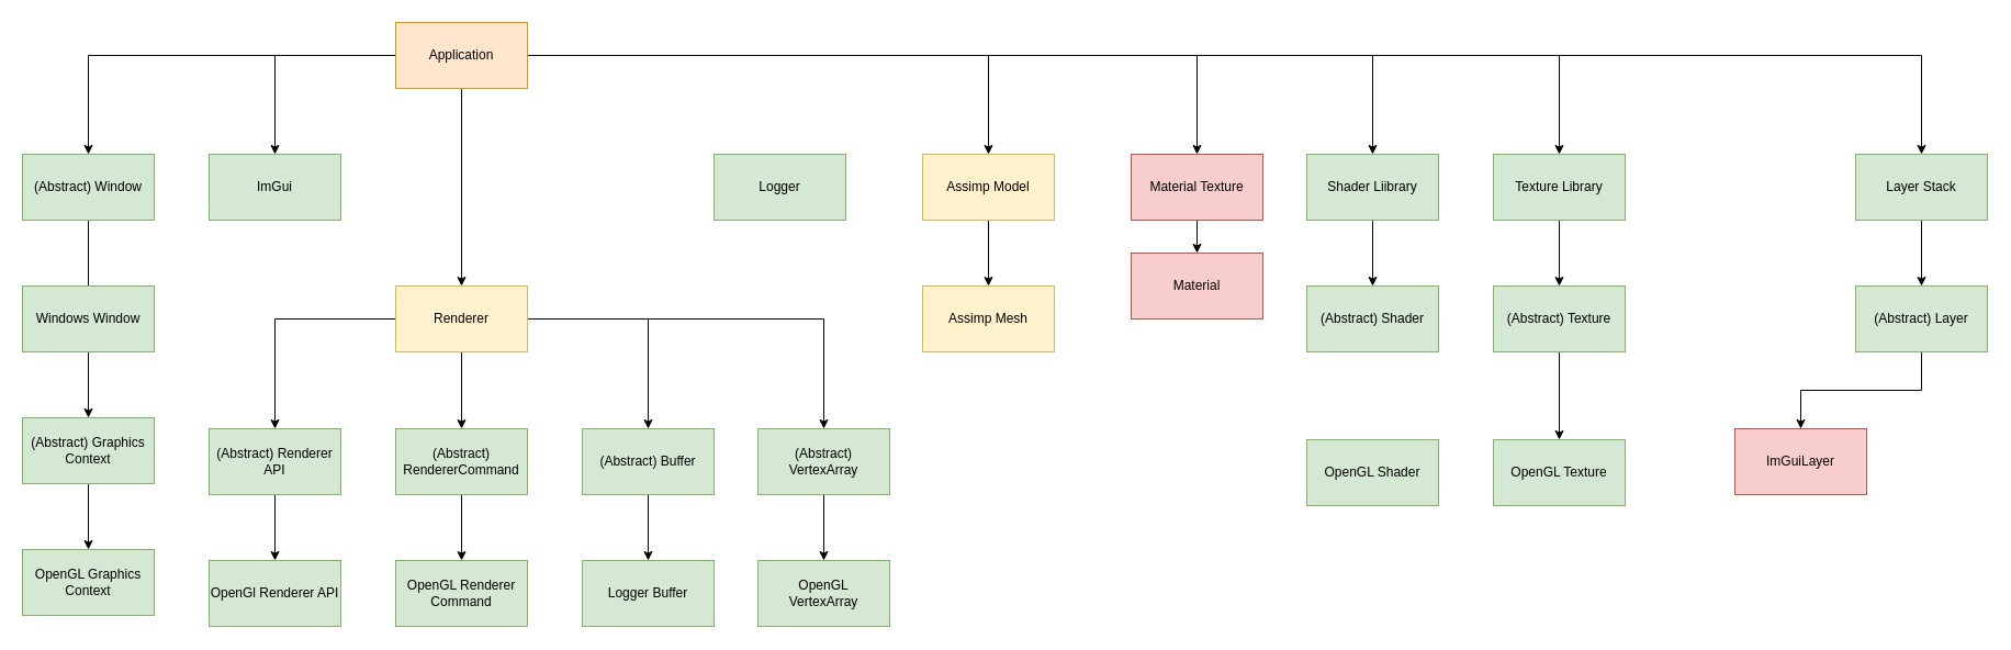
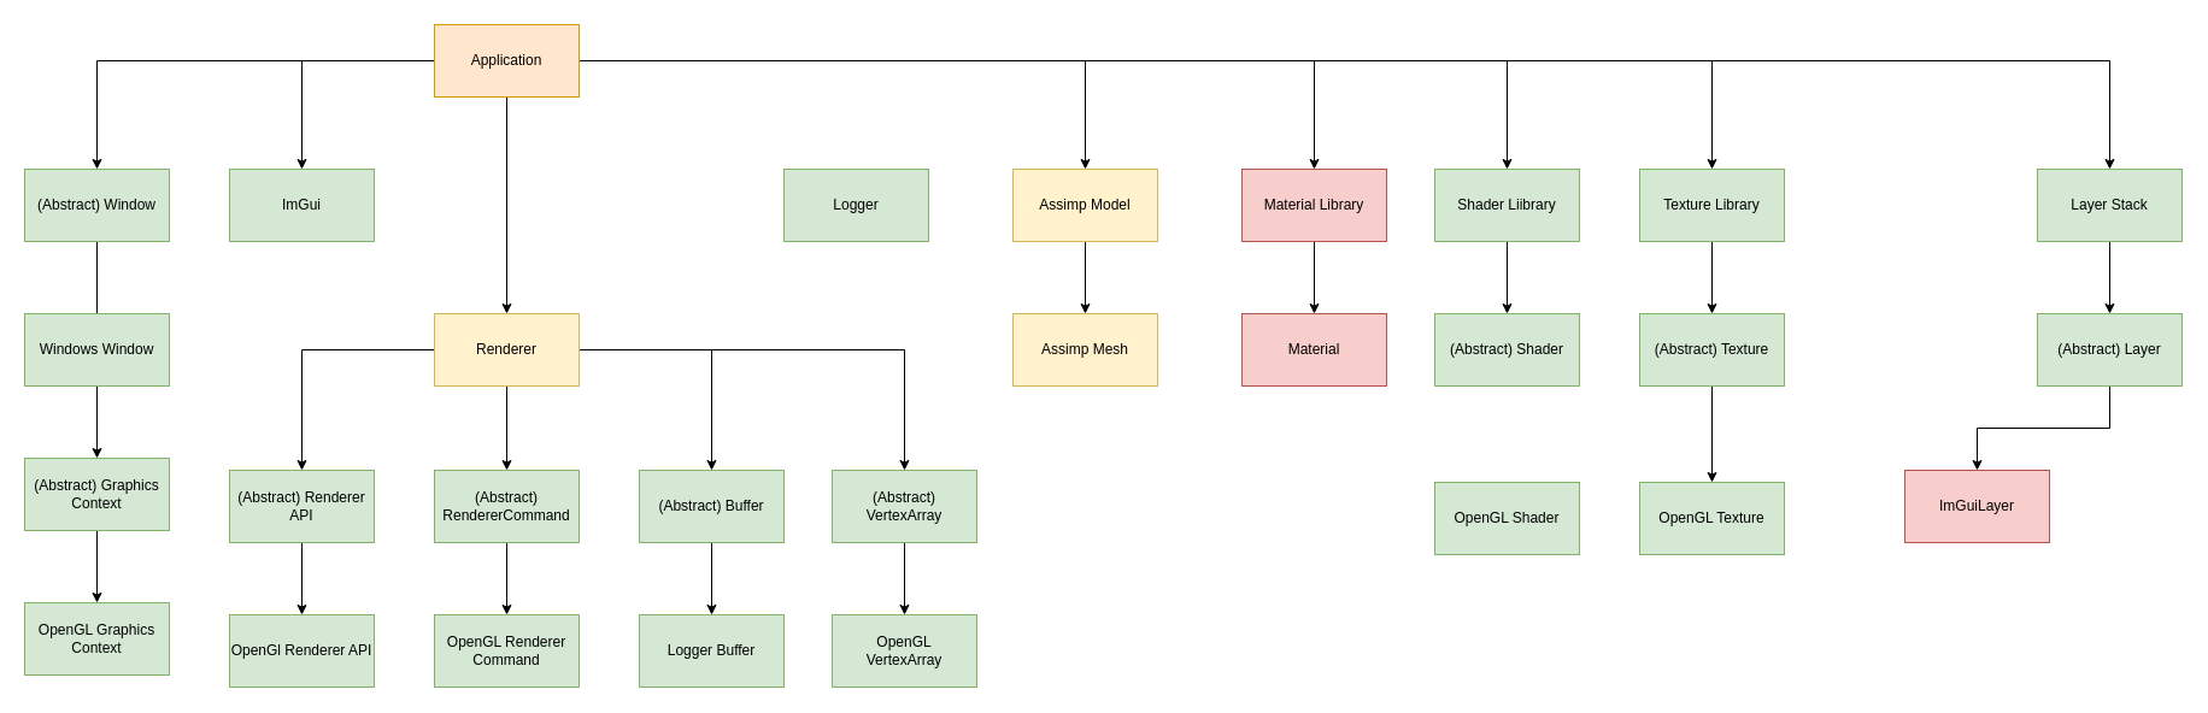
- <mxCell id="39" value="Material Texture" style="rounded=0;whiteSpace=wrap;html=1;fillColor=#f8cecc;strokeColor=#b85450;" parent="1" vertex="1"><mxGeometry x="1030" y="140" width="120" height="60" as="geometry" /></mxCell>
+ <mxCell id="39" value="Material Library" style="rounded=0;whiteSpace=wrap;html=1;fillColor=#f8cecc;strokeColor=#b85450;" parent="1" vertex="1"><mxGeometry x="1030" y="140" width="120" height="60" as="geometry" /></mxCell>
- <mxCell id="40" value="Material" style="rounded=0;whiteSpace=wrap;html=1;fillColor=#f8cecc;strokeColor=#b85450;" parent="1" vertex="1"><mxGeometry x="1030" y="230" width="120" height="60" as="geometry" /></mxCell>
+ <mxCell id="40" value="Material" style="rounded=0;whiteSpace=wrap;html=1;fillColor=#f8cecc;strokeColor=#b85450;" parent="1" vertex="1"><mxGeometry x="1030" y="260" width="120" height="60" as="geometry" /></mxCell>
